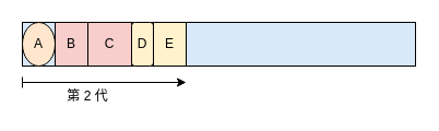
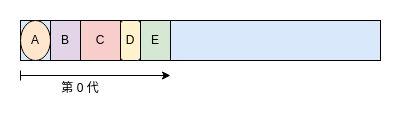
- <mxCell id="7" value="B" style="rounded=0;whiteSpace=wrap;html=1;fillColor=#f8cecc;" vertex="1" parent="1"><mxGeometry x="50" y="20" width="30" height="40" as="geometry" /></mxCell>
+ <mxCell id="7" value="B" style="rounded=0;whiteSpace=wrap;html=1;fillColor=#e1d5e7;" vertex="1" parent="1"><mxGeometry x="50" y="20" width="30" height="40" as="geometry" /></mxCell>
- <mxCell id="6" value="E" style="rounded=0;whiteSpace=wrap;html=1;fillColor=#fff2cc;" parent="1" vertex="1"><mxGeometry x="140" y="20" width="30" height="40" as="geometry" /></mxCell>
+ <mxCell id="6" value="E" style="rounded=0;whiteSpace=wrap;html=1;fillColor=#d5e8d4;" parent="1" vertex="1"><mxGeometry x="140" y="20" width="30" height="40" as="geometry" /></mxCell>
- <mxCell id="11" value="第 2 代" style="text;html=1;strokeColor=none;fillColor=none;align=center;verticalAlign=middle;whiteSpace=wrap;rounded=0;" vertex="1" parent="1"><mxGeometry x="60" y="78" width="40" height="20" as="geometry" /></mxCell>
+ <mxCell id="11" value="第 0 代" style="text;html=1;strokeColor=none;fillColor=none;align=center;verticalAlign=middle;whiteSpace=wrap;rounded=0;" vertex="1" parent="1"><mxGeometry x="60" y="78" width="40" height="20" as="geometry" /></mxCell>
